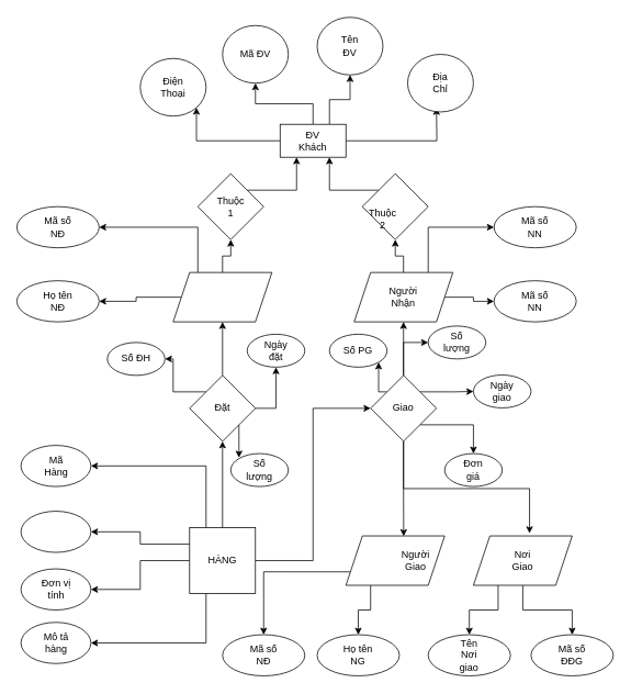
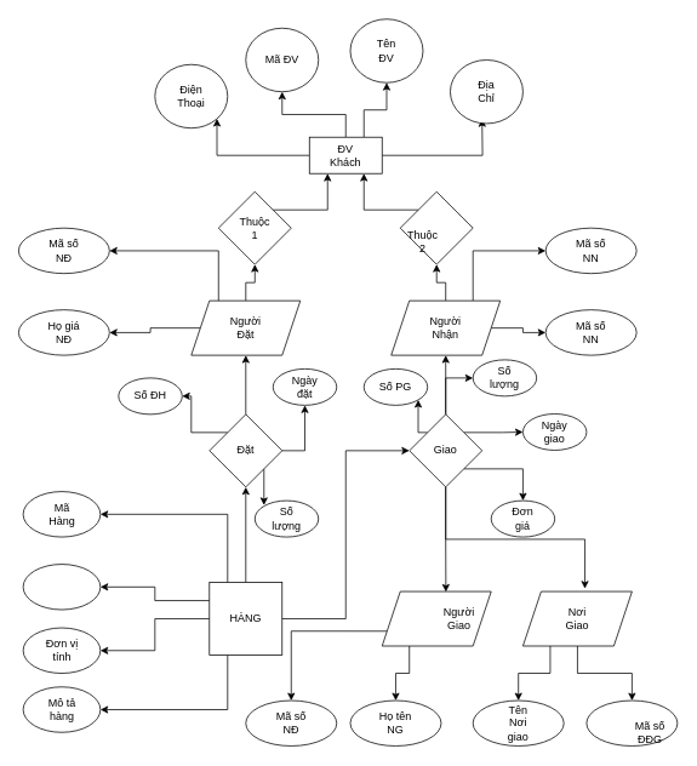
+ <mxCell id="11" value="Người Đặt" style="text;html=1;strokeColor=none;fillColor=none;align=center;verticalAlign=middle;whiteSpace=wrap;rounded=0;" vertex="1" parent="1"><mxGeometry x="250" y="350" width="40" height="20" as="geometry" /></mxCell>
- <mxCell id="35" value="Họ tên NĐ" style="text;html=1;strokeColor=none;fillColor=none;align=center;verticalAlign=middle;whiteSpace=wrap;rounded=0;" vertex="1" parent="1"><mxGeometry x="50" y="355" width="40" height="20" as="geometry" /></mxCell>
+ <mxCell id="35" value="Họ giá NĐ" style="text;html=1;strokeColor=none;fillColor=none;align=center;verticalAlign=middle;whiteSpace=wrap;rounded=0;" vertex="1" parent="1"><mxGeometry x="50" y="355" width="40" height="20" as="geometry" /></mxCell>
- <mxCell id="90" value="Mã số ĐĐG" style="text;html=1;strokeColor=none;fillColor=none;align=center;verticalAlign=middle;whiteSpace=wrap;rounded=0;" vertex="1" parent="1"><mxGeometry x="675" y="785" width="40" height="20" as="geometry" /></mxCell>
+ <mxCell id="90" value="Mã số ĐĐG" style="text;html=1;strokeColor=none;fillColor=none;align=center;verticalAlign=middle;whiteSpace=wrap;rounded=0;" vertex="1" parent="1"><mxGeometry x="695" y="795" width="40" height="20" as="geometry" /></mxCell>
